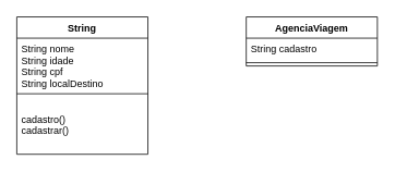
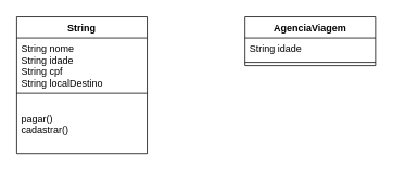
- <mxCell id="7" value="String cadastro" style="text;strokeColor=none;fillColor=none;align=left;verticalAlign=top;spacingLeft=4;spacingRight=4;overflow=hidden;rotatable=0;points=[[0,0.5],[1,0.5]];portConstraint=eastwest;" vertex="1" parent="6"><mxGeometry y="26" width="160" height="26" as="geometry" /></mxCell>
+ <mxCell id="7" value="String idade" style="text;strokeColor=none;fillColor=none;align=left;verticalAlign=top;spacingLeft=4;spacingRight=4;overflow=hidden;rotatable=0;points=[[0,0.5],[1,0.5]];portConstraint=eastwest;" vertex="1" parent="6"><mxGeometry y="26" width="160" height="26" as="geometry" /></mxCell>
- <mxCell id="5" value="&#10;cadastro()&#10;cadastrar()" style="text;strokeColor=none;fillColor=none;align=left;verticalAlign=top;spacingLeft=4;spacingRight=4;overflow=hidden;rotatable=0;points=[[0,0.5],[1,0.5]];portConstraint=eastwest;" vertex="1" parent="2"><mxGeometry y="98" width="160" height="70" as="geometry" /></mxCell>
+ <mxCell id="5" value="&#10;pagar()&#10;cadastrar()" style="text;strokeColor=none;fillColor=none;align=left;verticalAlign=top;spacingLeft=4;spacingRight=4;overflow=hidden;rotatable=0;points=[[0,0.5],[1,0.5]];portConstraint=eastwest;" vertex="1" parent="2"><mxGeometry y="98" width="160" height="70" as="geometry" /></mxCell>
